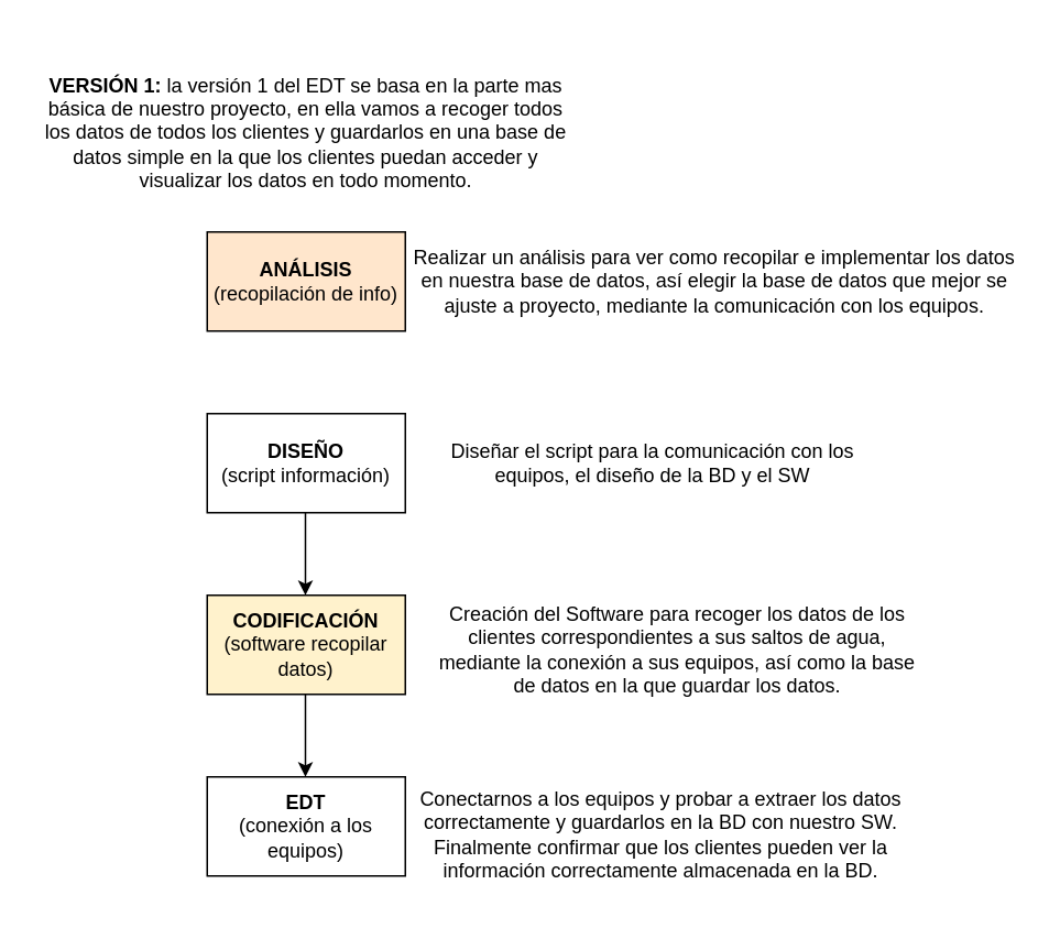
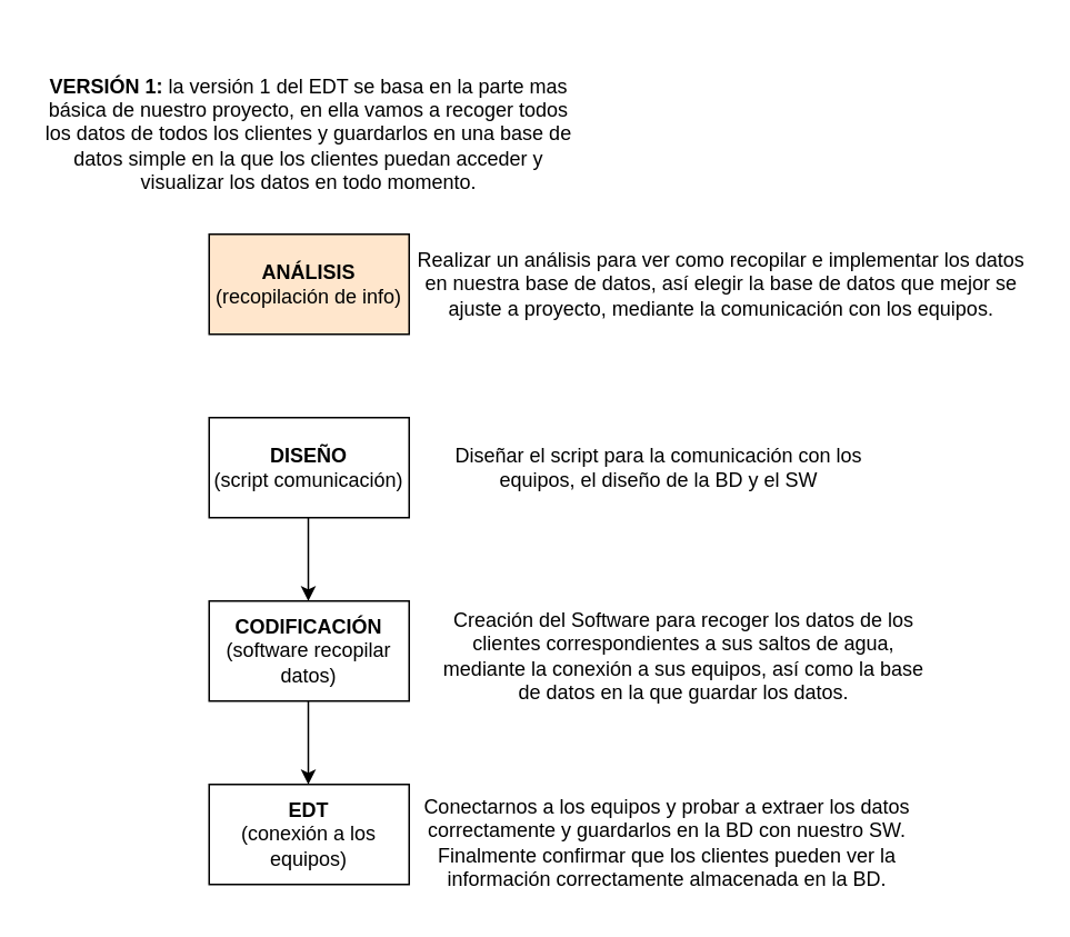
- <mxCell id="4" value="&lt;b&gt;DISEÑO&lt;/b&gt;&lt;br&gt;(script información)" style="rounded=0;whiteSpace=wrap;html=1;" vertex="1" parent="1"><mxGeometry x="125" y="250" width="120" height="60" as="geometry" /></mxCell>
+ <mxCell id="4" value="&lt;b&gt;DISEÑO&lt;/b&gt;&lt;br&gt;(script comunicación)" style="rounded=0;whiteSpace=wrap;html=1;" vertex="1" parent="1"><mxGeometry x="125" y="250" width="120" height="60" as="geometry" /></mxCell>
- <mxCell id="5" value="&lt;b&gt;CODIFICACIÓN&lt;/b&gt;&lt;br&gt;(software recopilar datos)" style="rounded=0;whiteSpace=wrap;html=1;fillColor=#fff2cc;" vertex="1" parent="1"><mxGeometry x="125" y="360" width="120" height="60" as="geometry" /></mxCell>
+ <mxCell id="5" value="&lt;b&gt;CODIFICACIÓN&lt;/b&gt;&lt;br&gt;(software recopilar datos)" style="rounded=0;whiteSpace=wrap;html=1;" vertex="1" parent="1"><mxGeometry x="125" y="360" width="120" height="60" as="geometry" /></mxCell>
